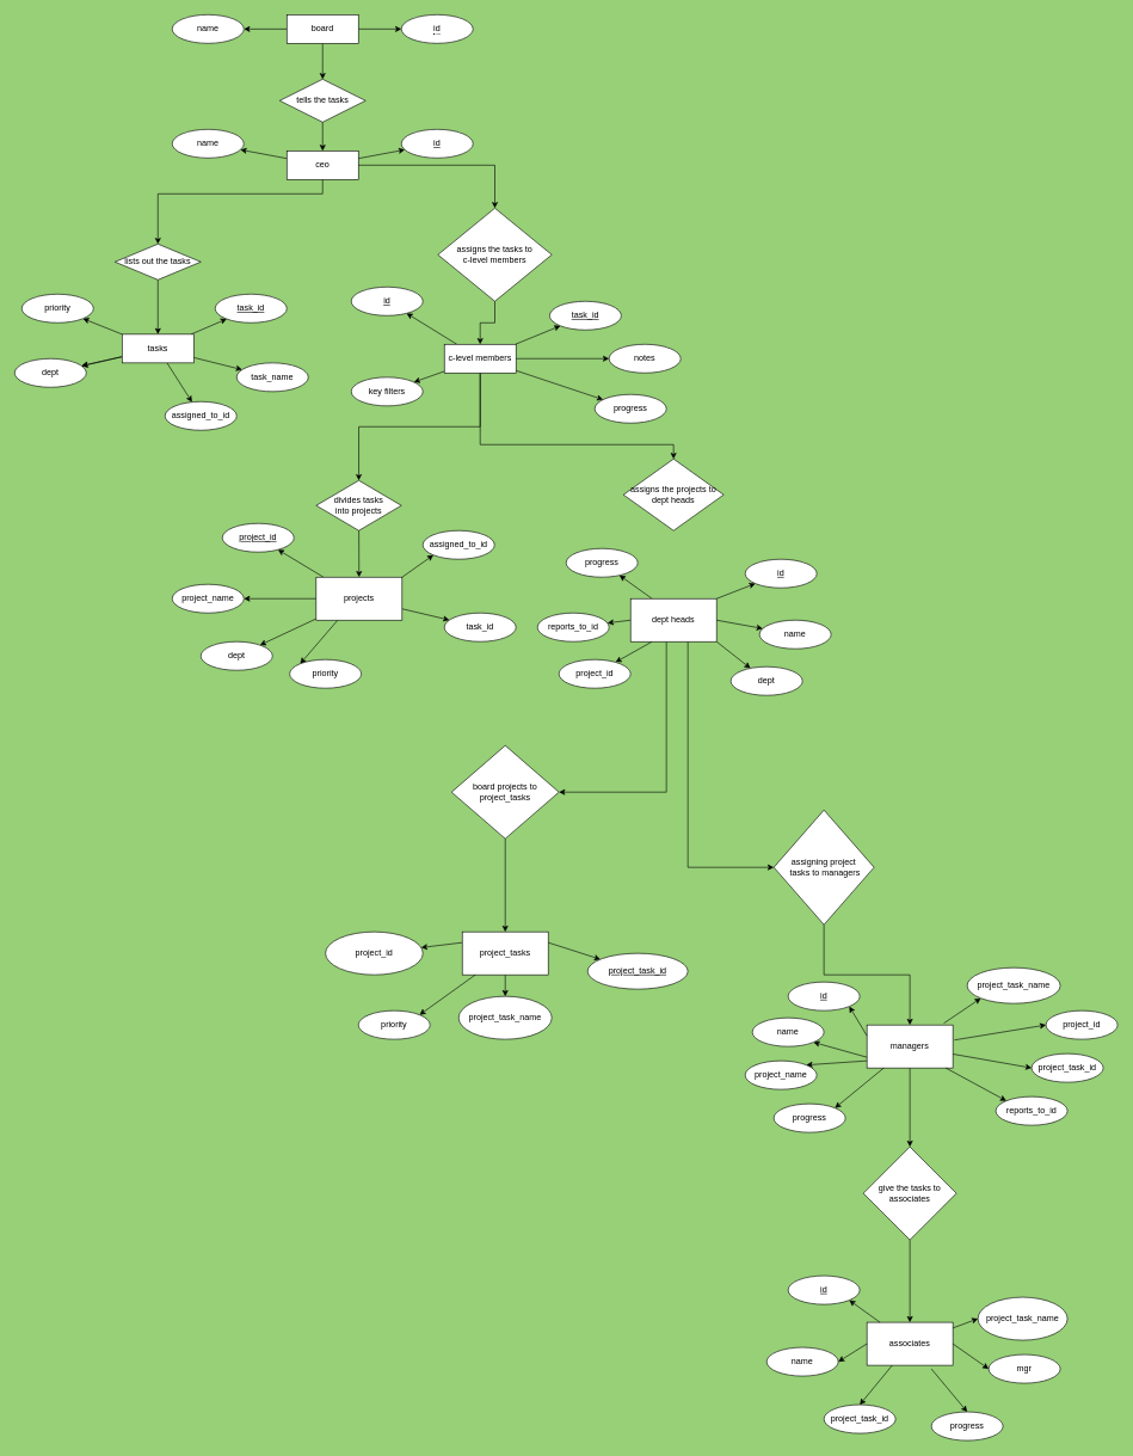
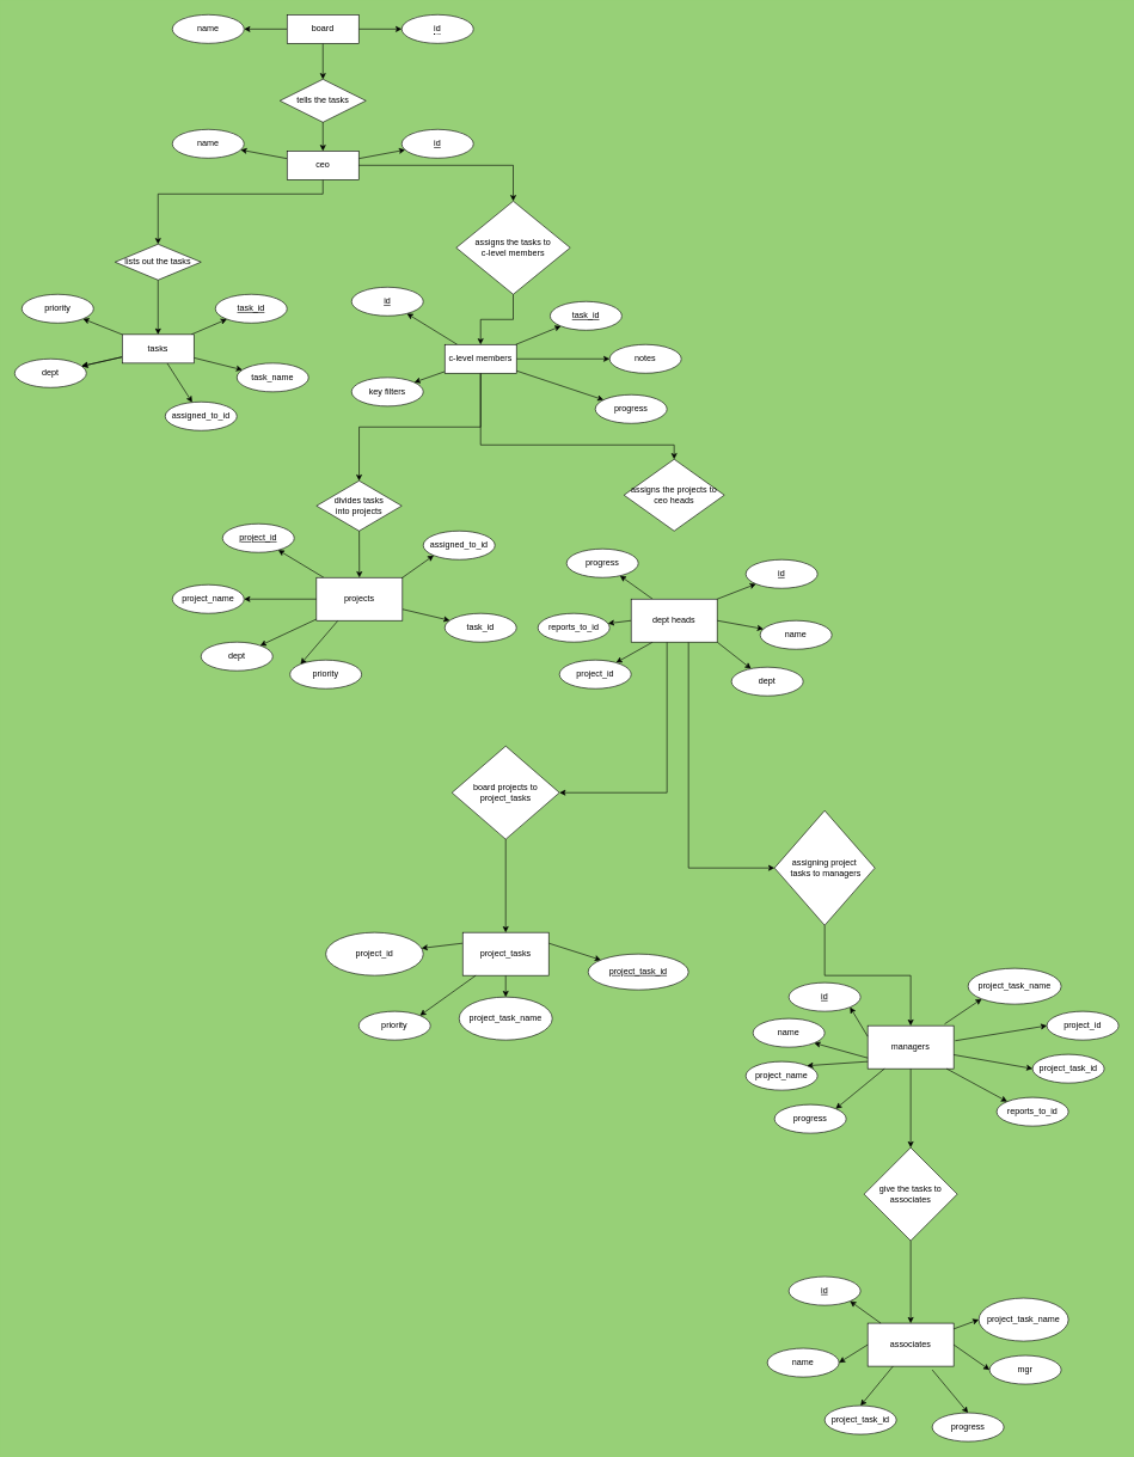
- <mxCell id="18" value="assigns the tasks to &lt;br&gt;c-level members" style="shape=rhombus;perimeter=rhombusPerimeter;whiteSpace=wrap;html=1;align=center;" parent="1" vertex="1"><mxGeometry x="611" y="290" width="159" height="130" as="geometry" /></mxCell>
+ <mxCell id="18" value="assigns the tasks to &lt;br&gt;c-level members" style="shape=rhombus;perimeter=rhombusPerimeter;whiteSpace=wrap;html=1;align=center;" parent="1" vertex="1"><mxGeometry x="636" y="280" width="159" height="130" as="geometry" /></mxCell>
- <mxCell id="60" value="assigns the projects to dept heads" style="rhombus;whiteSpace=wrap;html=1;" parent="1" vertex="1"><mxGeometry x="870" y="640" width="140" height="100" as="geometry" /></mxCell>
+ <mxCell id="60" value="assigns the projects to ceo heads" style="rhombus;whiteSpace=wrap;html=1;" parent="1" vertex="1"><mxGeometry x="870" y="640" width="140" height="100" as="geometry" /></mxCell>
